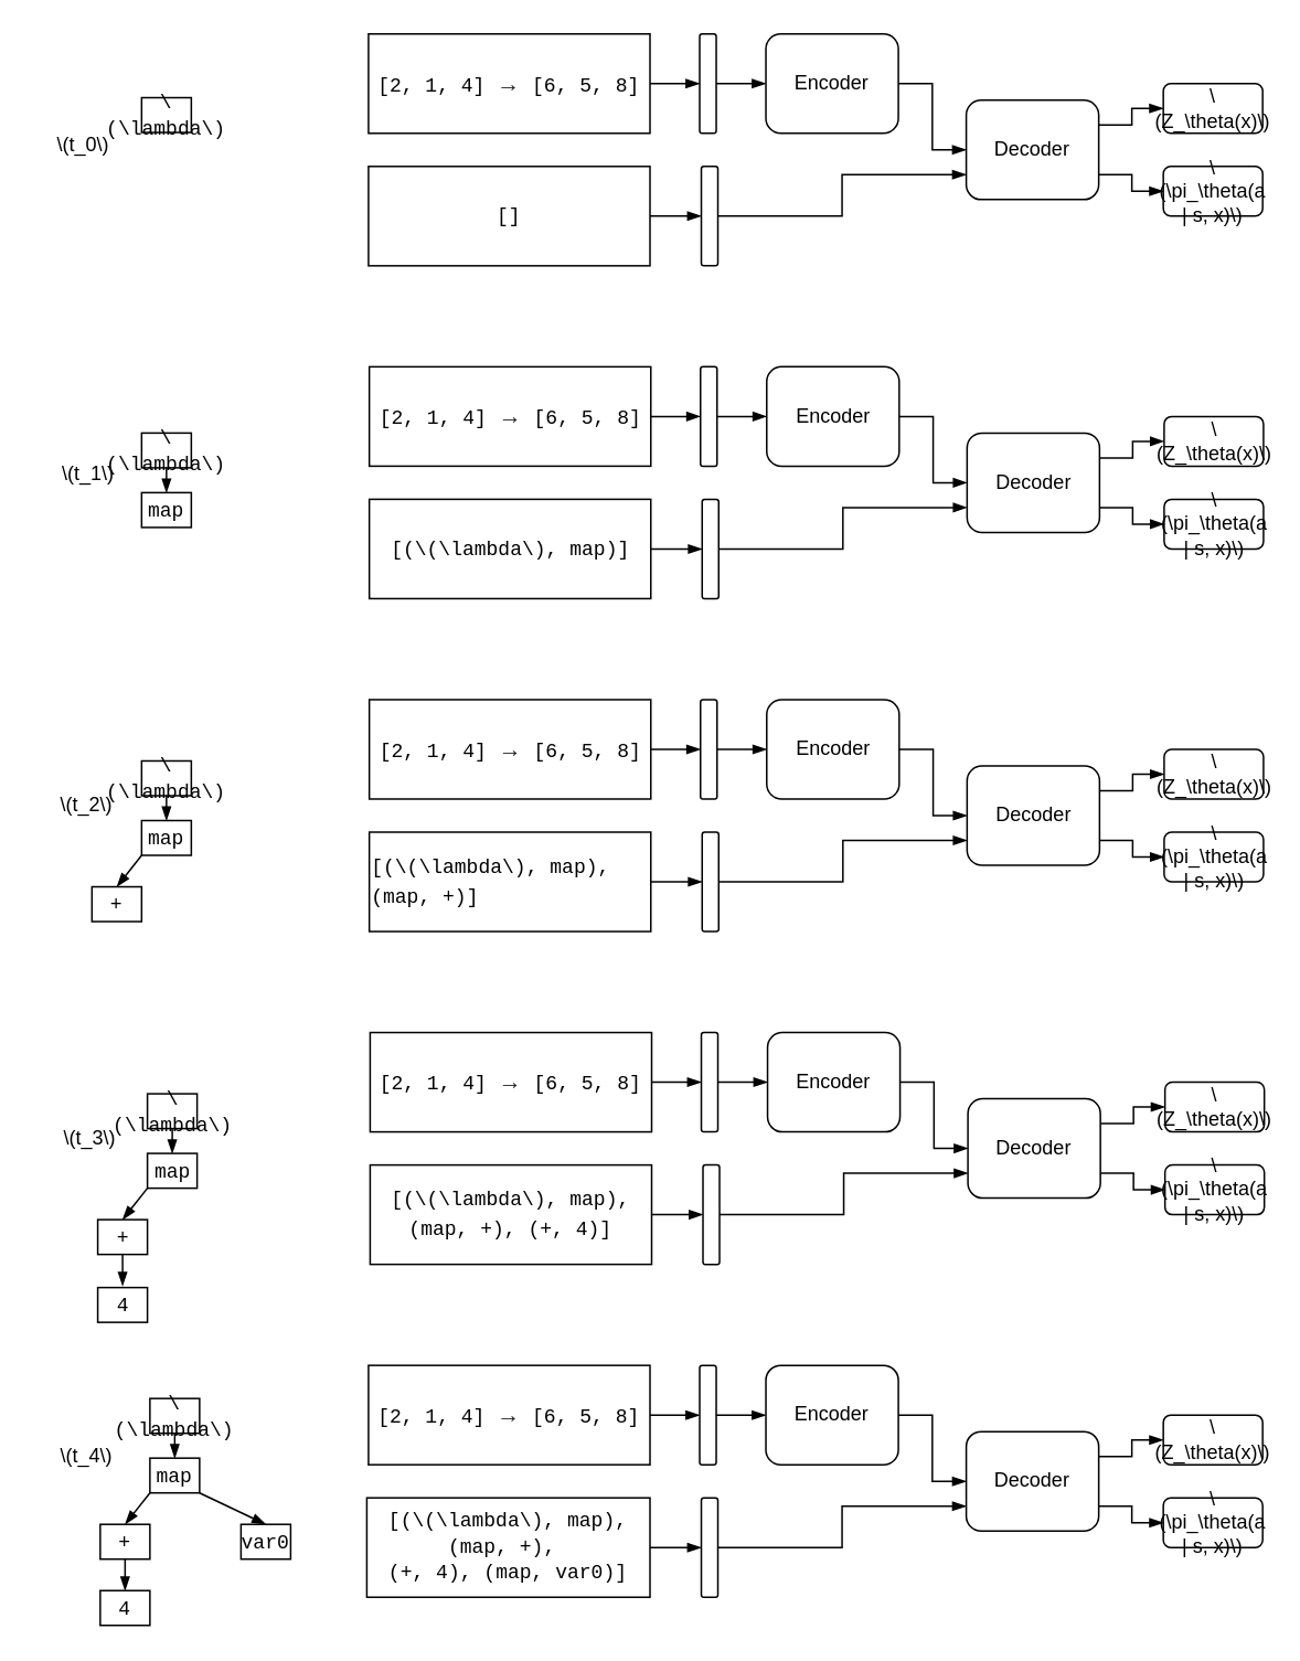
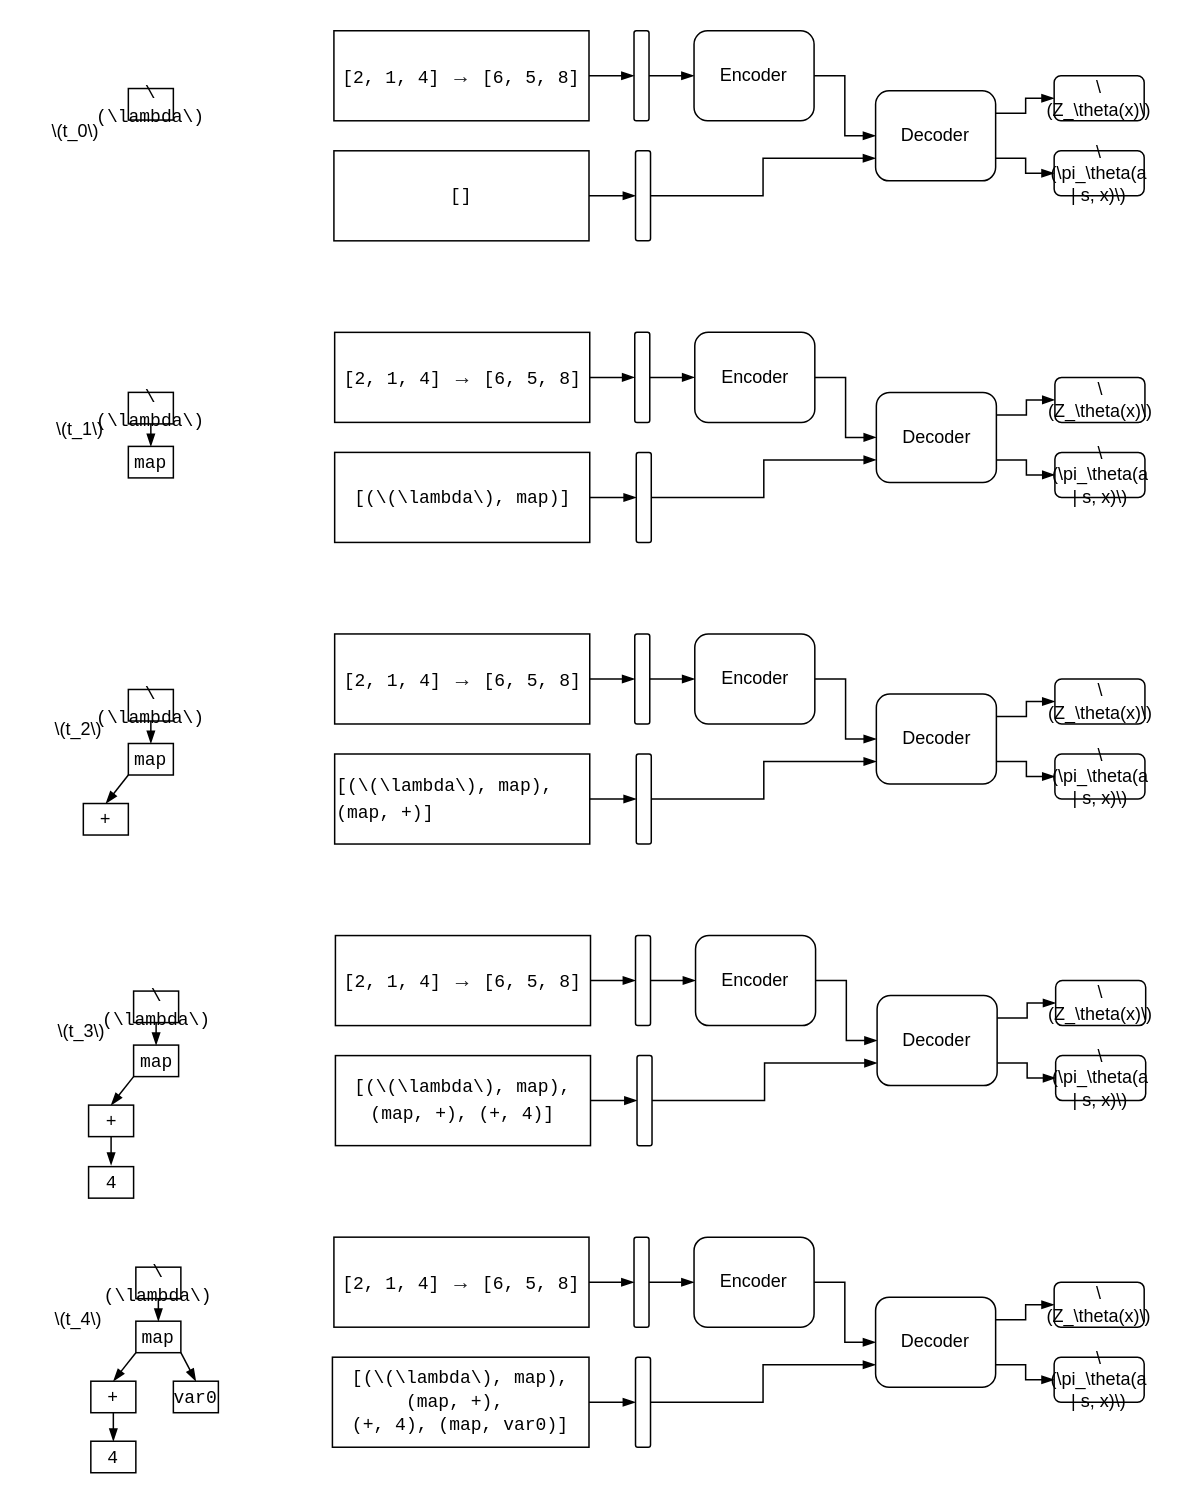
- <mxCell id="72" value="&lt;font face=&quot;Courier New&quot;&gt;var0&lt;/font&gt;" style="rounded=0;whiteSpace=wrap;html=1;" vertex="1" parent="1"><mxGeometry x="145" y="920" width="30" height="21" as="geometry" /></mxCell>
+ <mxCell id="72" value="&lt;font face=&quot;Courier New&quot;&gt;var0&lt;/font&gt;" style="rounded=0;whiteSpace=wrap;html=1;" vertex="1" parent="1"><mxGeometry x="115" y="920" width="30" height="21" as="geometry" /></mxCell>
